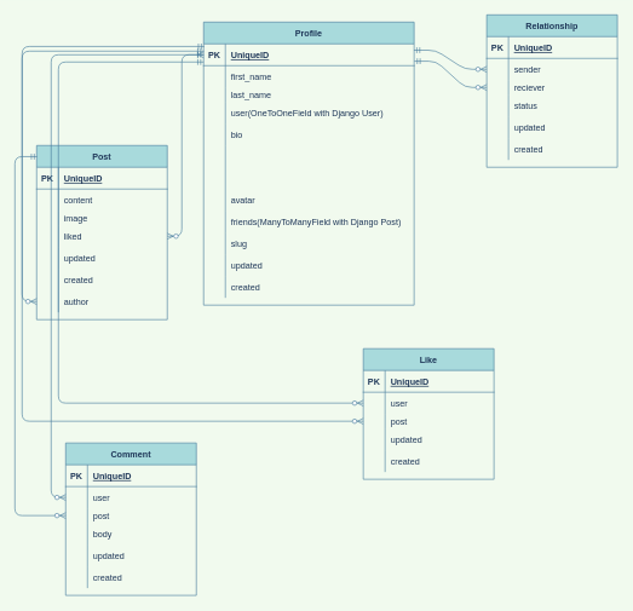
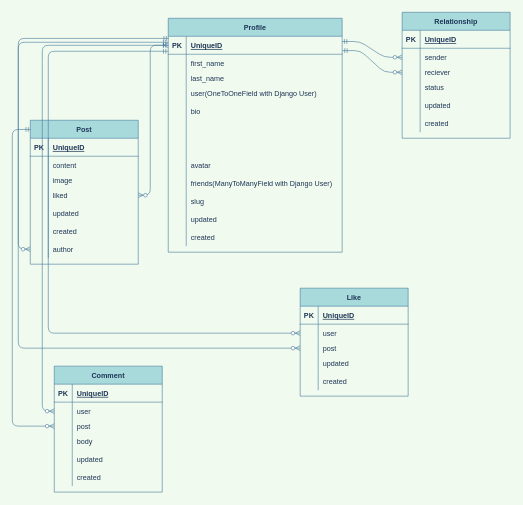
- <mxCell id="27" value="friends(ManyToManyField with Django Post)" style="shape=partialRectangle;connectable=0;fillColor=none;top=0;left=0;bottom=0;right=0;align=left;spacingLeft=6;overflow=hidden;strokeColor=#457B9D;fontColor=#1D3557;" vertex="1" parent="25"><mxGeometry x="30" width="260" height="30" as="geometry" /></mxCell>
+ <mxCell id="27" value="friends(ManyToManyField with Django User)" style="shape=partialRectangle;connectable=0;fillColor=none;top=0;left=0;bottom=0;right=0;align=left;spacingLeft=6;overflow=hidden;strokeColor=#457B9D;fontColor=#1D3557;" vertex="1" parent="25"><mxGeometry x="30" width="260" height="30" as="geometry" /></mxCell>
